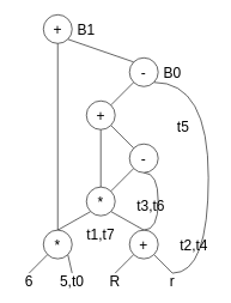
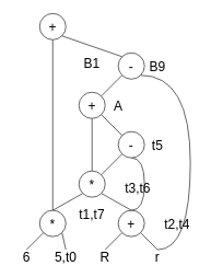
- <mxCell id="33" value="B1" style="text;html=1;strokeColor=none;fillColor=none;align=center;verticalAlign=middle;whiteSpace=wrap;rounded=0;fontSize=20;fontColor=#000000;" parent="1" vertex="1"><mxGeometry x="100" y="30" width="40" height="20" as="geometry" /></mxCell>
+ <mxCell id="33" value="B1" style="text;html=1;strokeColor=none;fillColor=none;align=center;verticalAlign=middle;whiteSpace=wrap;rounded=0;fontSize=20;fontColor=#000000;" parent="1" vertex="1"><mxGeometry x="120" y="85" width="40" height="20" as="geometry" /></mxCell>
- <mxCell id="31" value="B0" style="text;html=1;strokeColor=none;fillColor=none;align=center;verticalAlign=middle;whiteSpace=wrap;rounded=0;fontSize=20;fontColor=#000000;" parent="1" vertex="1"><mxGeometry x="220" y="90" width="40" height="20" as="geometry" /></mxCell>
+ <mxCell id="31" value="B9" style="text;html=1;strokeColor=none;fillColor=none;align=center;verticalAlign=middle;whiteSpace=wrap;rounded=0;fontSize=20;fontColor=#000000;" parent="1" vertex="1"><mxGeometry x="220" y="90" width="40" height="20" as="geometry" /></mxCell>
+ <mxCell id="27" value="A" style="text;html=1;strokeColor=none;fillColor=none;align=center;verticalAlign=middle;whiteSpace=wrap;rounded=0;fontSize=20;fontColor=#000000;" parent="1" vertex="1"><mxGeometry x="160" y="150" width="40" height="20" as="geometry" /></mxCell>
- <mxCell id="24" value="t5" style="text;html=1;strokeColor=none;fillColor=none;align=center;verticalAlign=middle;whiteSpace=wrap;rounded=0;fontSize=20;fontColor=#000000;" parent="1" vertex="1"><mxGeometry x="235" y="165" width="40" height="20" as="geometry" /></mxCell>
+ <mxCell id="24" value="t5" style="text;html=1;strokeColor=none;fillColor=none;align=center;verticalAlign=middle;whiteSpace=wrap;rounded=0;fontSize=20;fontColor=#000000;" parent="1" vertex="1"><mxGeometry x="220" y="210" width="40" height="20" as="geometry" /></mxCell>
